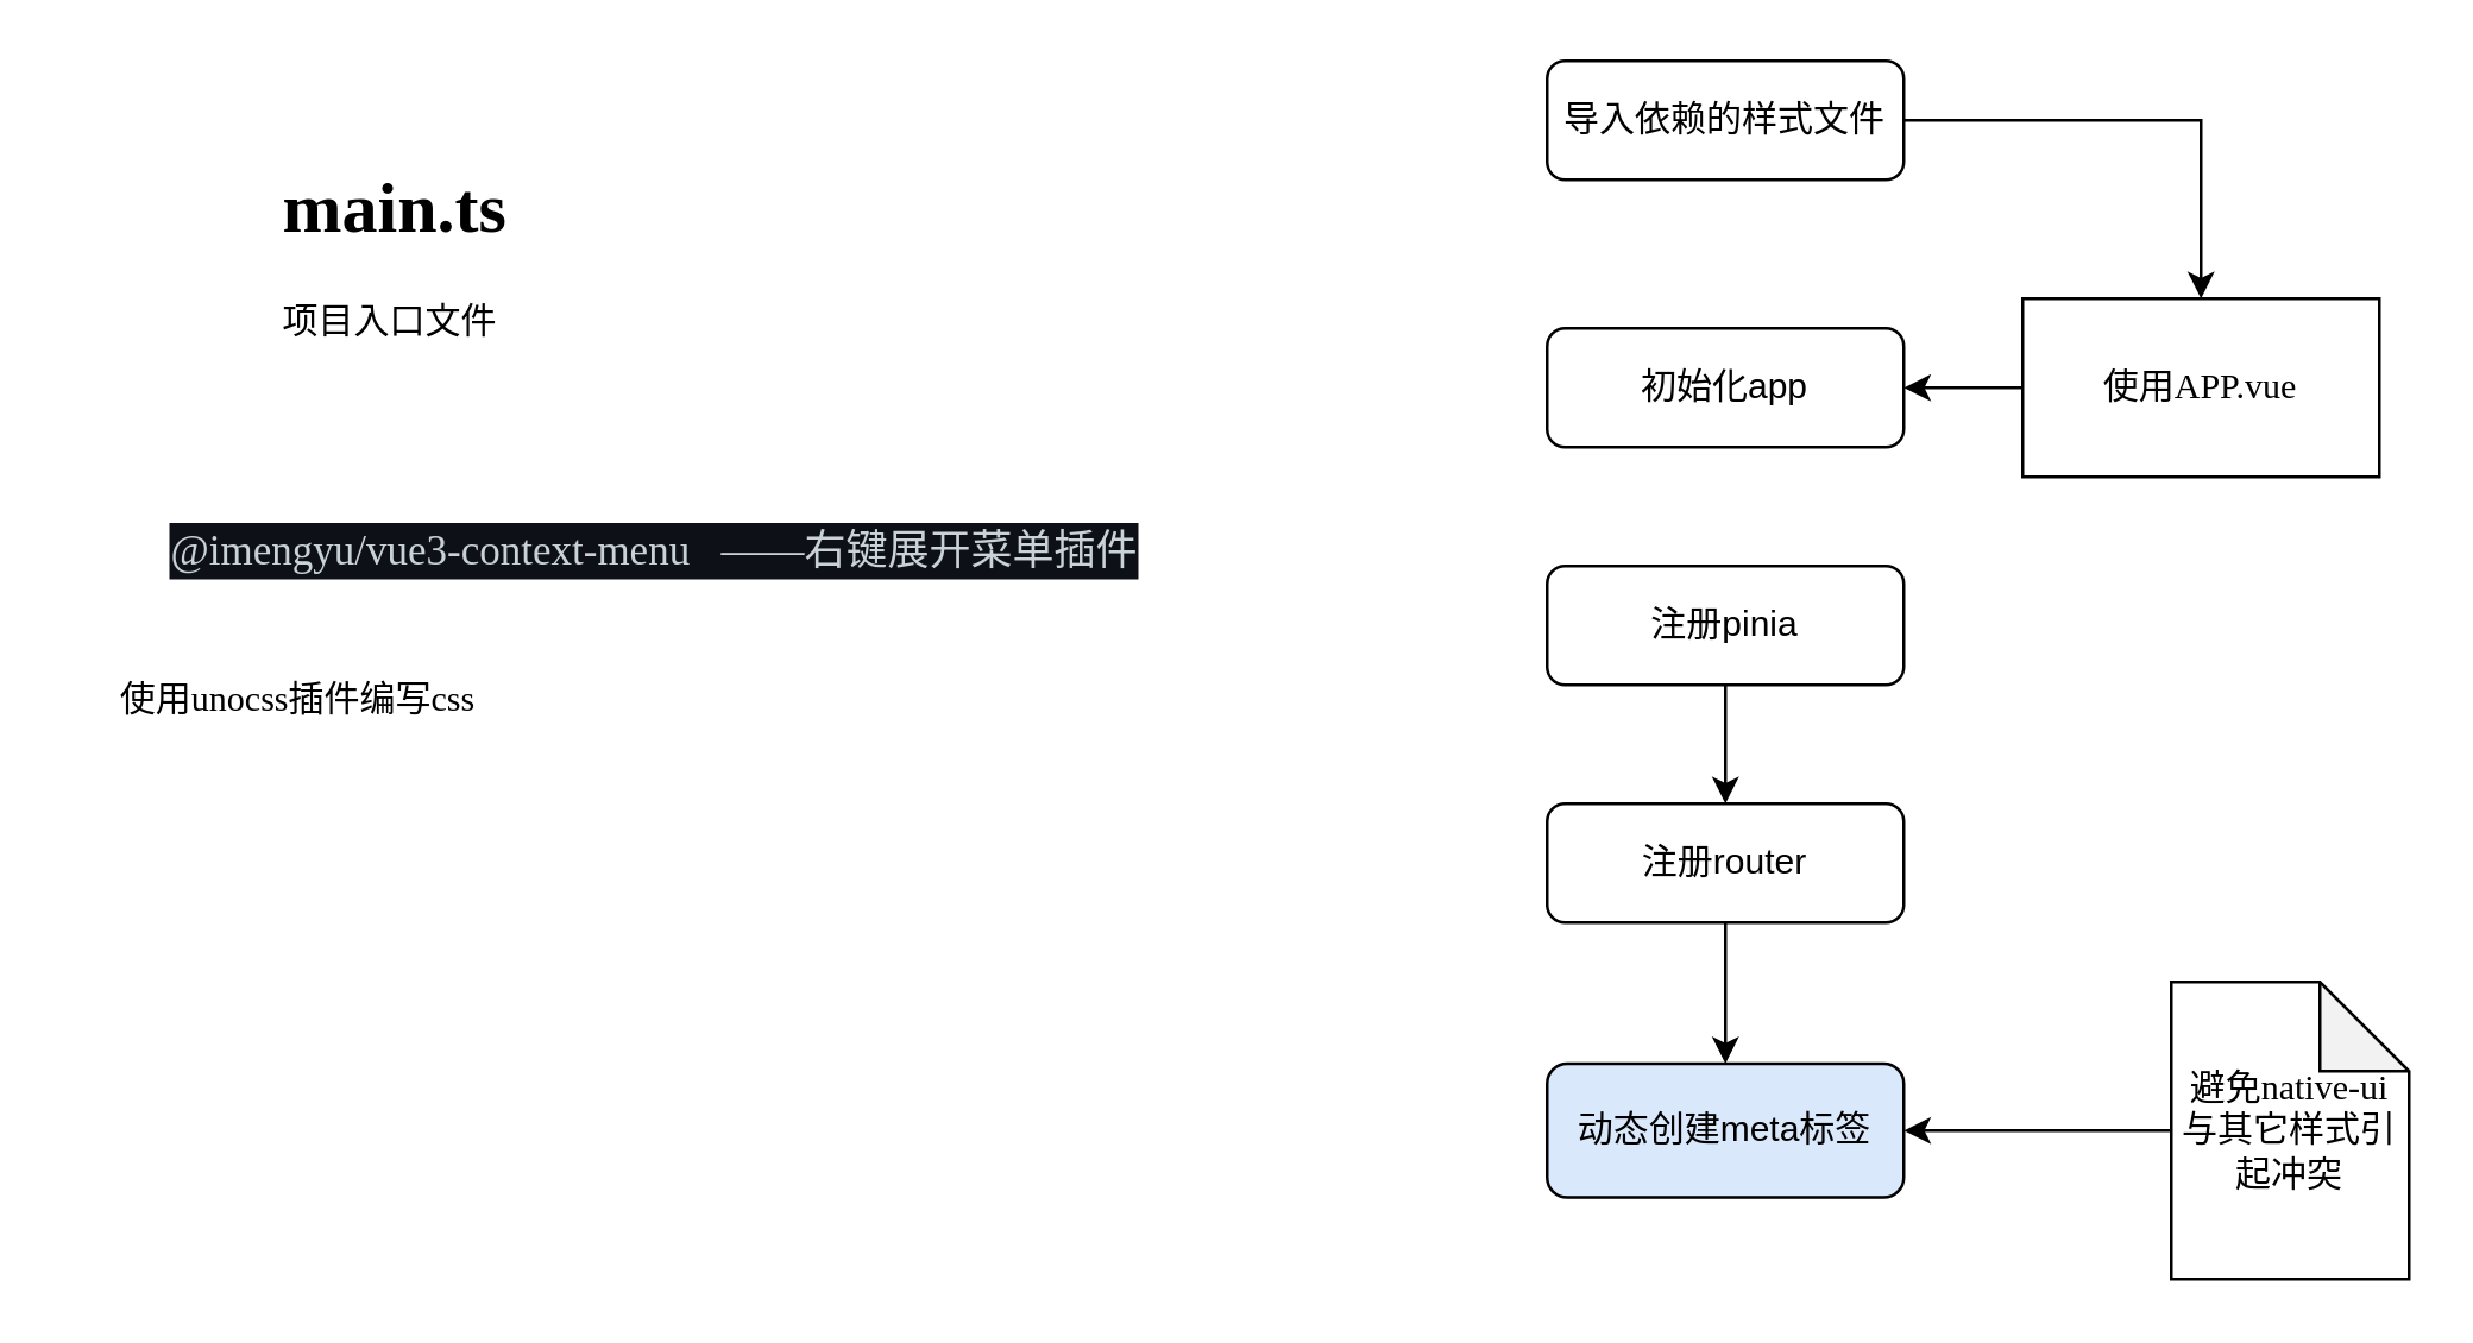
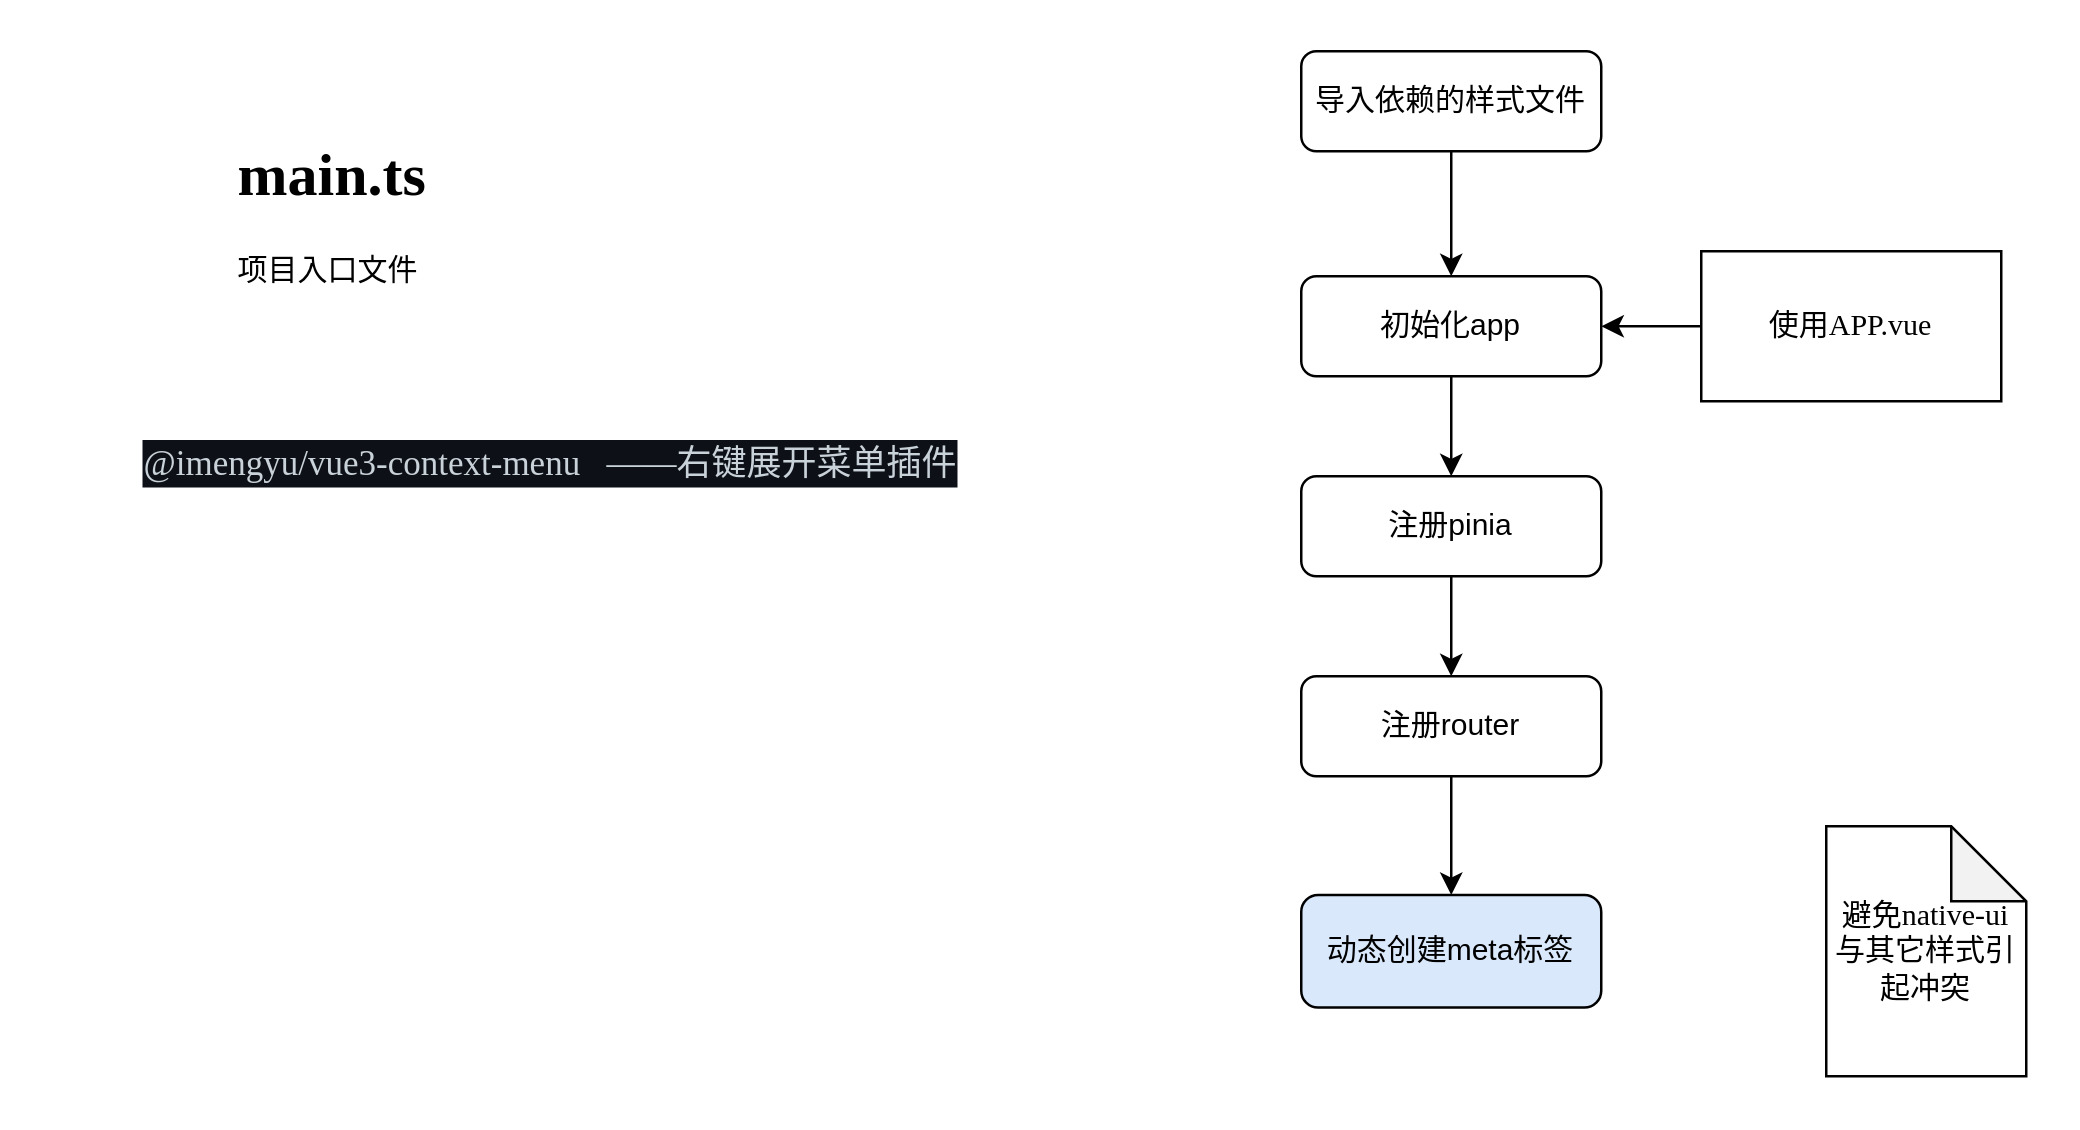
- <mxCell id="14" value="" style="edgeStyle=orthogonalEdgeStyle;rounded=0;orthogonalLoop=1;jettySize=auto;html=1;fontFamily=Lucida Console;" edge="1" parent="1" source="15" target="18"><mxGeometry relative="1" as="geometry" /></mxCell>
+ <mxCell id="14" value="" style="edgeStyle=orthogonalEdgeStyle;rounded=0;orthogonalLoop=1;jettySize=auto;html=1;fontFamily=Lucida Console;" edge="1" parent="1" source="15" target="3"><mxGeometry relative="1" as="geometry" /></mxCell>
+ <mxCell id="2" value="" style="edgeStyle=orthogonalEdgeStyle;rounded=0;orthogonalLoop=1;jettySize=auto;html=1;fontFamily=Lucida Console;" edge="1" parent="1" source="3" target="5"><mxGeometry relative="1" as="geometry" /></mxCell>
- <mxCell id="16" value="使用unocss插件编写css" style="text;html=1;strokeColor=none;fillColor=none;align=center;verticalAlign=middle;whiteSpace=wrap;rounded=0;fontFamily=Lucida Console;" vertex="1" parent="1"><mxGeometry y="220" width="160" height="30" as="geometry" x="20" /></mxCell>
- <mxCell id="11" style="edgeStyle=orthogonalEdgeStyle;rounded=0;orthogonalLoop=1;jettySize=auto;html=1;entryX=1;entryY=0.5;entryDx=0;entryDy=0;fontFamily=Lucida Console;" edge="1" parent="9" source="12" target="10"><mxGeometry relative="1" as="geometry" /></mxCell>
